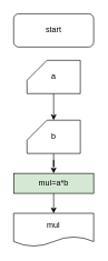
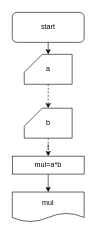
+ <mxCell id="7" style="edgeStyle=orthogonalEdgeStyle;rounded=0;orthogonalLoop=1;jettySize=auto;html=1;entryX=0.5;entryY=0;entryDx=0;entryDy=0;entryPerimeter=0;" edge="1" parent="1" source="2" target="6"><mxGeometry relative="1" as="geometry"><Array as="points"><mxPoint x="80" y="90" /><mxPoint x="80" y="90" /></Array></mxGeometry></mxCell>
- <mxCell id="8" value="" style="edgeStyle=orthogonalEdgeStyle;rounded=0;orthogonalLoop=1;jettySize=auto;html=1;entryX=0.5;entryY=0;entryDx=0;entryDy=0;" edge="1" parent="1" source="6" target="10"><mxGeometry relative="1" as="geometry"><mxPoint x="80" y="190" as="sourcePoint" /><mxPoint x="80" y="220" as="targetPoint" /></mxGeometry></mxCell>
+ <mxCell id="8" value="" style="edgeStyle=orthogonalEdgeStyle;rounded=0;orthogonalLoop=1;jettySize=auto;html=1;entryX=0.5;entryY=0;entryDx=0;entryDy=0;dashed=1;" edge="1" parent="1" source="6" target="10"><mxGeometry relative="1" as="geometry"><mxPoint x="80" y="190" as="sourcePoint" /><mxPoint x="80" y="220" as="targetPoint" /></mxGeometry></mxCell>
- <mxCell id="9" style="edgeStyle=orthogonalEdgeStyle;rounded=0;orthogonalLoop=1;jettySize=auto;html=1;entryX=0.5;entryY=0;entryDx=0;entryDy=0;" edge="1" parent="1" source="10" target="4"><mxGeometry relative="1" as="geometry" /></mxCell>
+ <mxCell id="9" style="edgeStyle=orthogonalEdgeStyle;rounded=0;orthogonalLoop=1;jettySize=auto;html=1;entryX=0.5;entryY=0;entryDx=0;entryDy=0;dashed=1;" edge="1" parent="1" source="10" target="4"><mxGeometry relative="1" as="geometry" /></mxCell>
- <mxCell id="4" value="mul=a*b" style="rounded=0;whiteSpace=wrap;html=1;fillColor=#d5e8d4;" parent="1" vertex="1"><mxGeometry x="20" y="260" width="120" height="30" as="geometry" /></mxCell>
+ <mxCell id="4" value="mul=a*b" style="rounded=0;whiteSpace=wrap;html=1;" parent="1" vertex="1"><mxGeometry x="20" y="260" width="120" height="30" as="geometry" /></mxCell>
